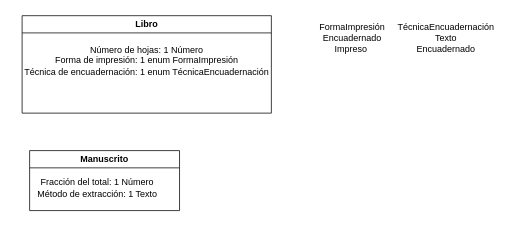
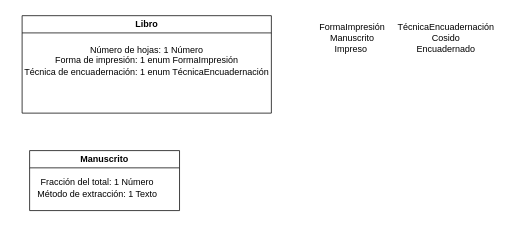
- <mxCell id="4" value="FormaImpresión&lt;br/&gt;Encuadernado&lt;br/&gt;Impreso&amp;nbsp;" style="text;html=1;align=center;verticalAlign=middle;resizable=0;points=[];autosize=1;strokeColor=none;fillColor=none;" vertex="1" parent="1"><mxGeometry x="414" y="20" width="110" height="60" as="geometry" /></mxCell>
+ <mxCell id="4" value="FormaImpresión&lt;br/&gt;Manuscrito&lt;br/&gt;Impreso&amp;nbsp;" style="text;html=1;align=center;verticalAlign=middle;resizable=0;points=[];autosize=1;strokeColor=none;fillColor=none;" vertex="1" parent="1"><mxGeometry x="414" y="20" width="110" height="60" as="geometry" /></mxCell>
- <mxCell id="5" value="TécnicaEncuadernación&lt;br/&gt;Texto&lt;br/&gt;Encuadernado" style="text;html=1;align=center;verticalAlign=middle;resizable=0;points=[];autosize=1;strokeColor=none;fillColor=none;" vertex="1" parent="1"><mxGeometry x="519" y="20" width="150" height="60" as="geometry" /></mxCell>
+ <mxCell id="5" value="TécnicaEncuadernación&lt;br/&gt;Cosido&lt;br/&gt;Encuadernado" style="text;html=1;align=center;verticalAlign=middle;resizable=0;points=[];autosize=1;strokeColor=none;fillColor=none;" vertex="1" parent="1"><mxGeometry x="519" y="20" width="150" height="60" as="geometry" /></mxCell>
